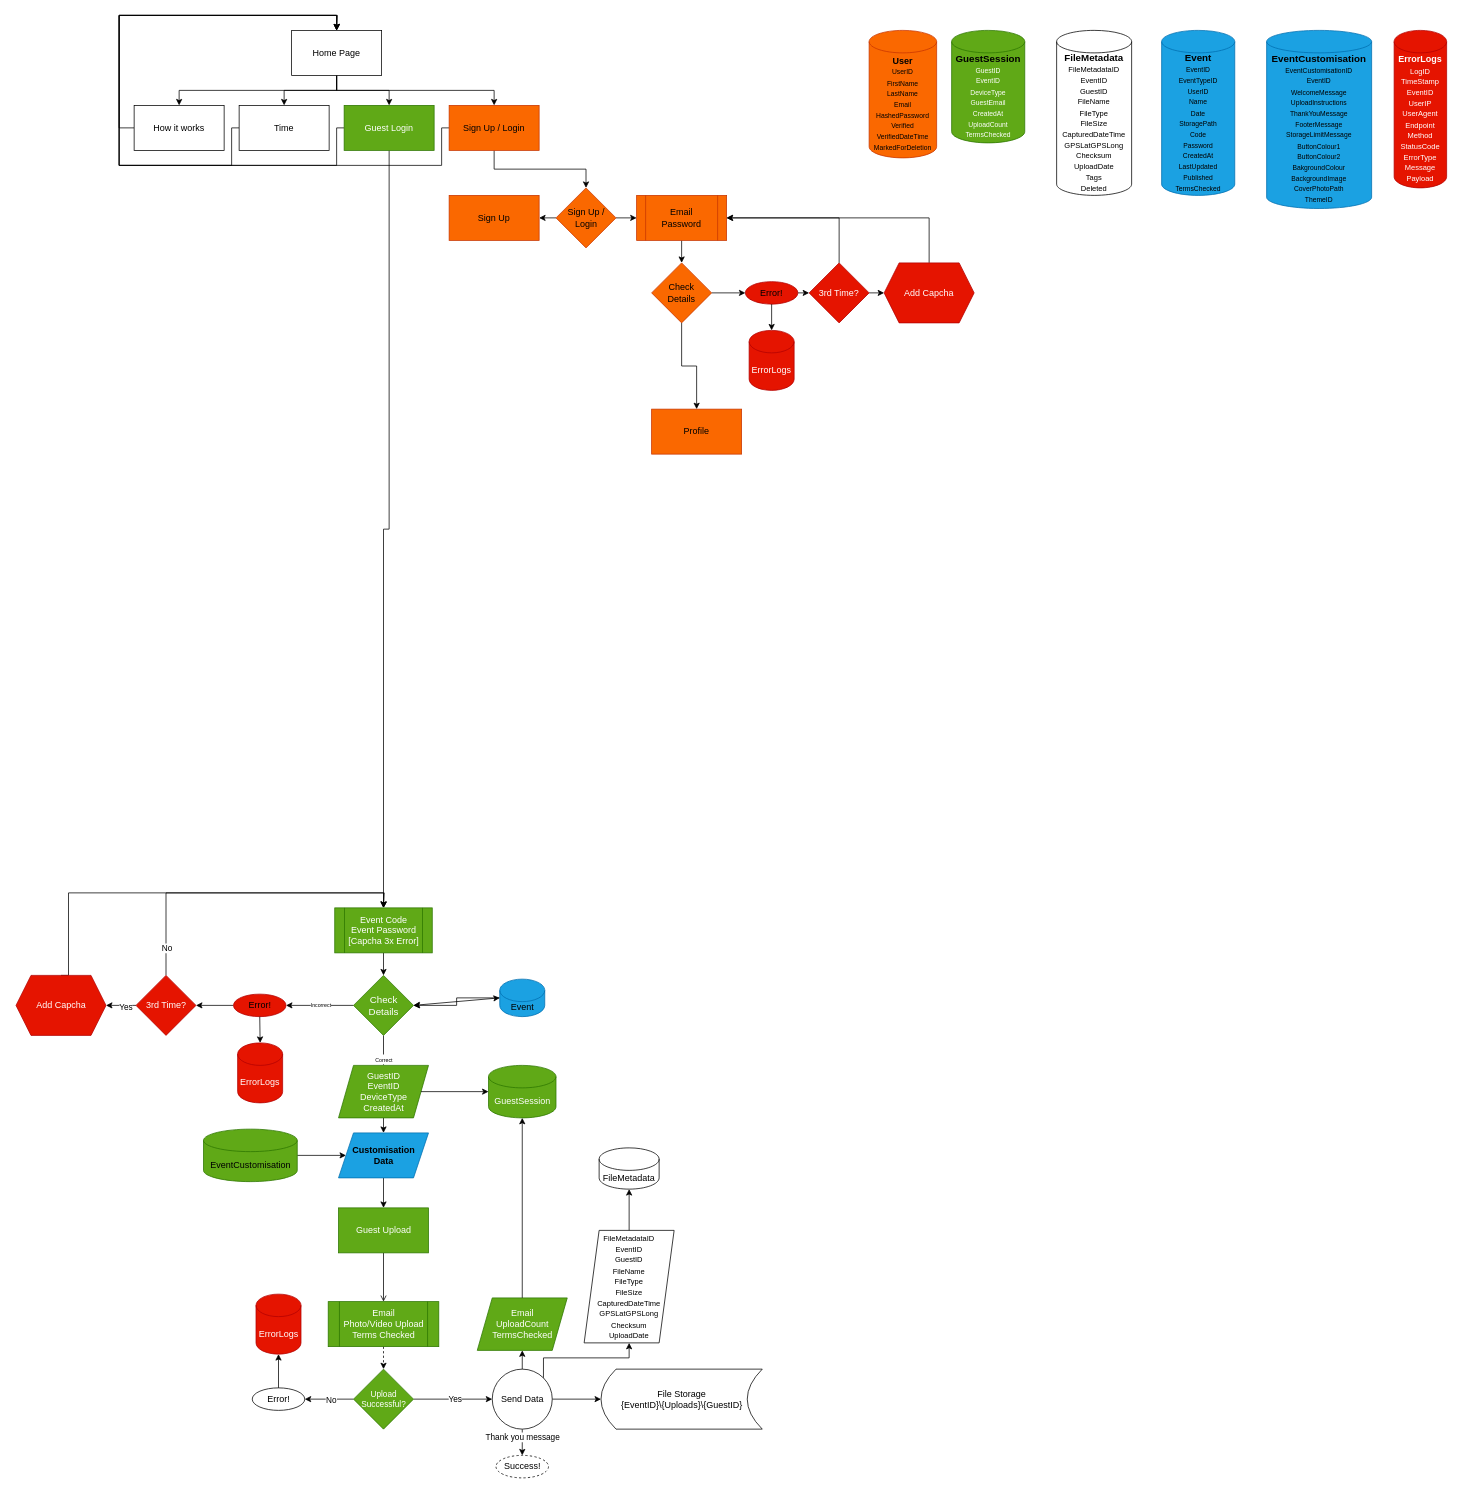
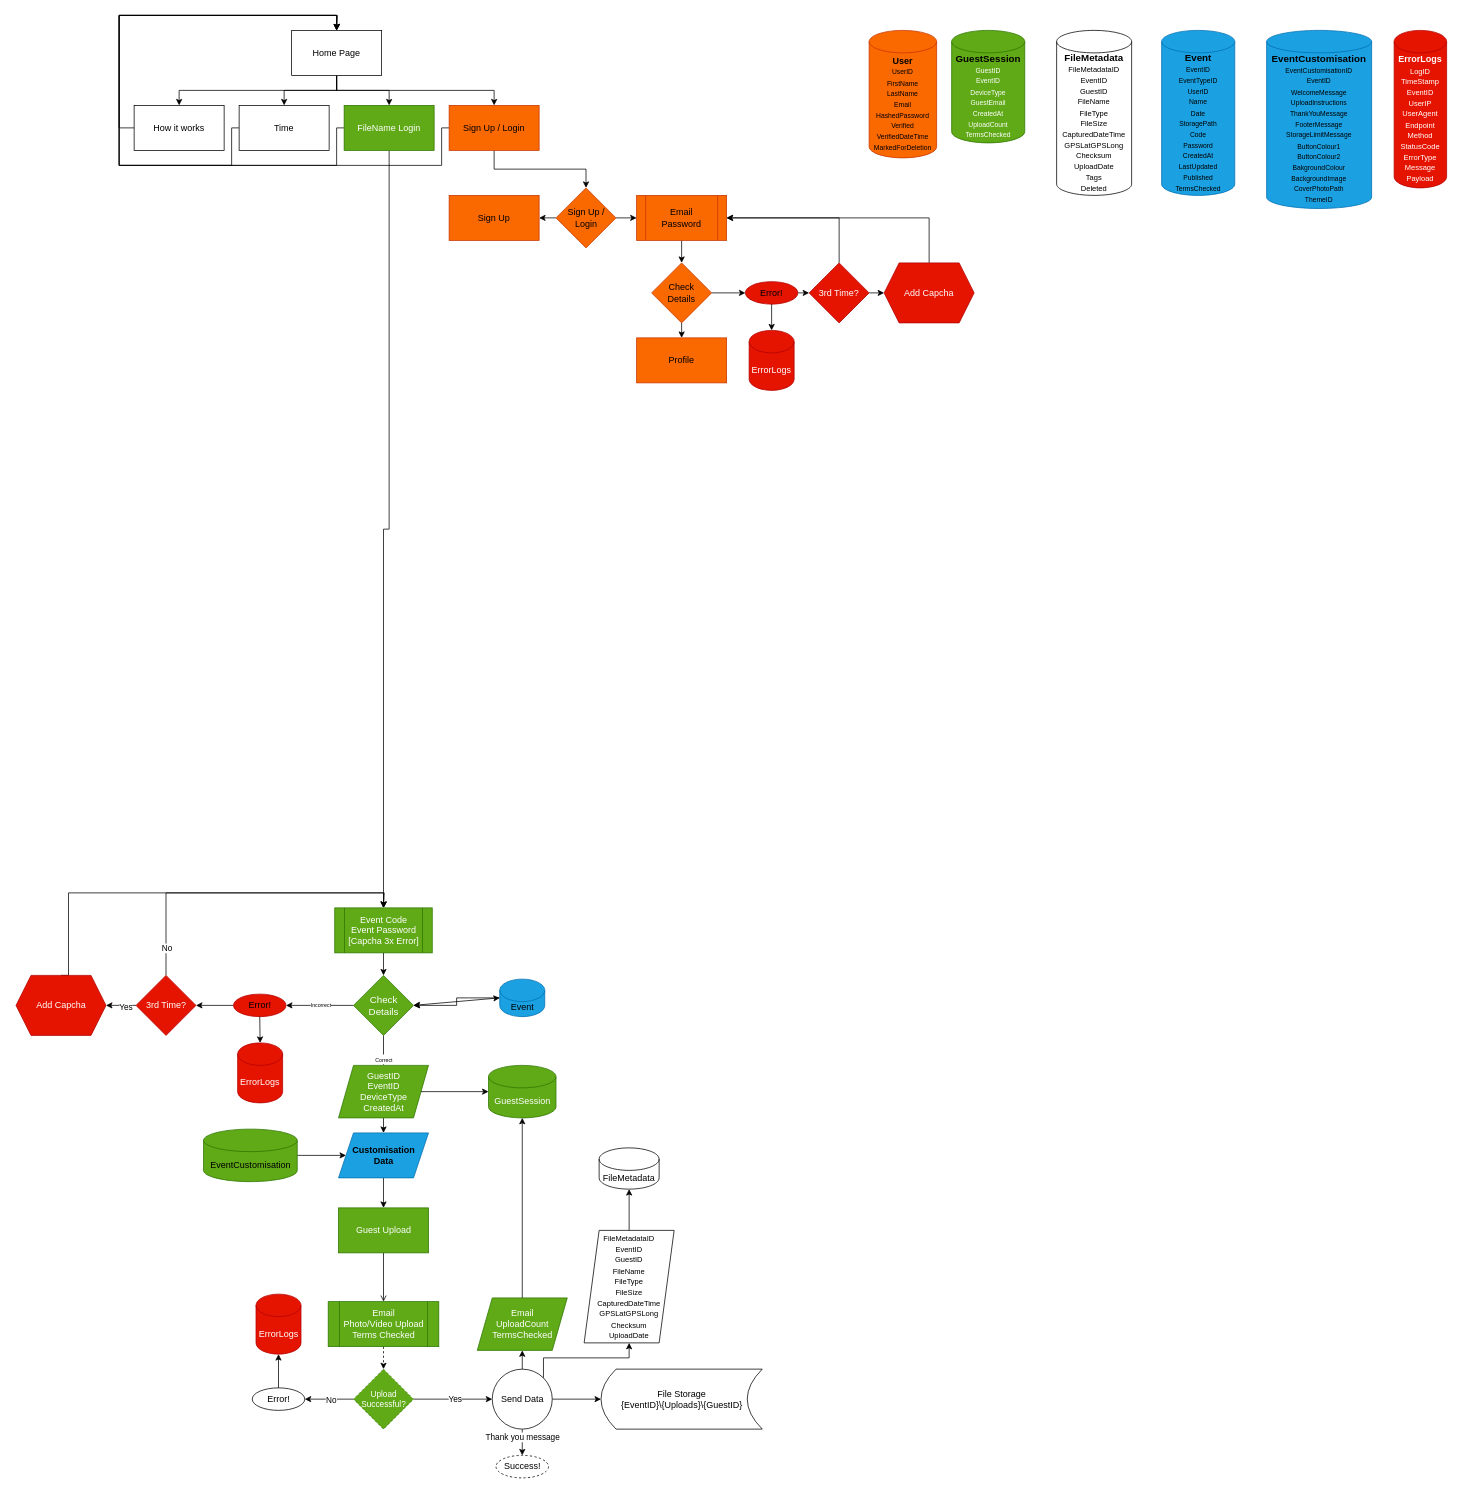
- <mxCell id="13" value="Guest Login" style="rounded=0;whiteSpace=wrap;html=1;fillColor=#60a917;fontColor=#ffffff;strokeColor=#2D7600;" parent="1" vertex="1"><mxGeometry x="458" y="140" width="120" height="60" as="geometry" /></mxCell>
+ <mxCell id="13" value="FileName Login" style="rounded=0;whiteSpace=wrap;html=1;fillColor=#60a917;fontColor=#ffffff;strokeColor=#2D7600;" parent="1" vertex="1"><mxGeometry x="458" y="140" width="120" height="60" as="geometry" /></mxCell>
- <mxCell id="78" value="Profile" style="rounded=0;whiteSpace=wrap;html=1;fillColor=#fa6800;fontColor=#000000;strokeColor=#C73500;" vertex="1" parent="1"><mxGeometry x="868" y="545" width="120" height="60" as="geometry" /></mxCell>
+ <mxCell id="78" value="Profile" style="rounded=0;whiteSpace=wrap;html=1;fillColor=#fa6800;fontColor=#000000;strokeColor=#C73500;" vertex="1" parent="1"><mxGeometry x="848" y="450" width="120" height="60" as="geometry" /></mxCell>
- <mxCell id="40" value="&lt;div style=&quot;line-height: 40%;&quot;&gt;&lt;div&gt;&lt;font style=&quot;line-height: 120%; font-size: 11px;&quot;&gt;Upload Successful?&lt;/font&gt;&lt;/div&gt;&lt;/div&gt;" style="rhombus;whiteSpace=wrap;html=1;fillColor=#60a917;fontColor=#ffffff;strokeColor=#2D7600;" parent="1" vertex="1"><mxGeometry x="470.5" y="1825" width="80" height="80" as="geometry" /></mxCell>
+ <mxCell id="40" value="&lt;div style=&quot;line-height: 40%;&quot;&gt;&lt;div&gt;&lt;font style=&quot;line-height: 120%; font-size: 11px;&quot;&gt;Upload Successful?&lt;/font&gt;&lt;/div&gt;&lt;/div&gt;" style="rhombus;whiteSpace=wrap;html=1;fillColor=#60a917;fontColor=#ffffff;strokeColor=#2D7600;dashed=1;" parent="1" vertex="1"><mxGeometry x="470.5" y="1825" width="80" height="80" as="geometry" /></mxCell>
